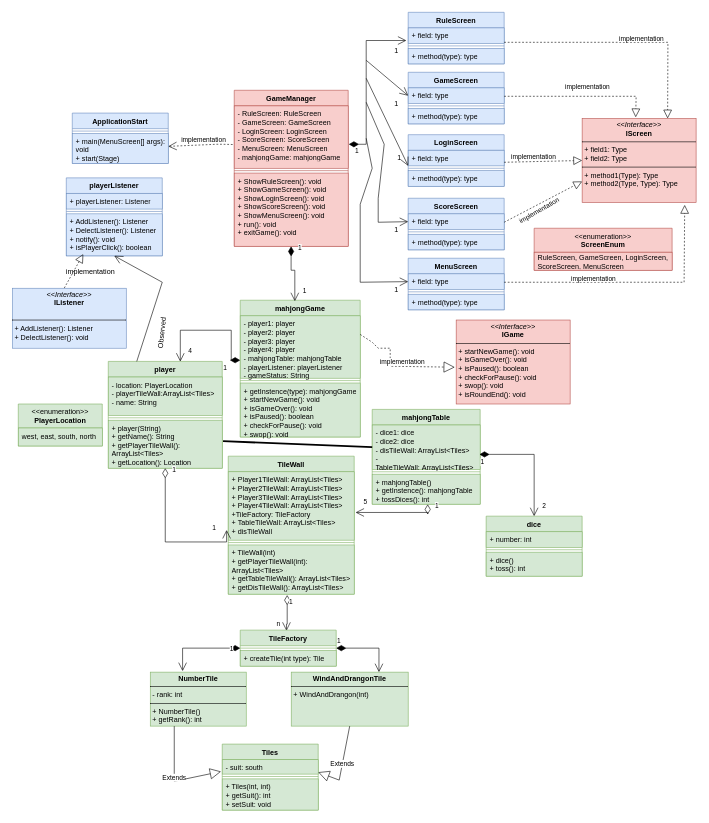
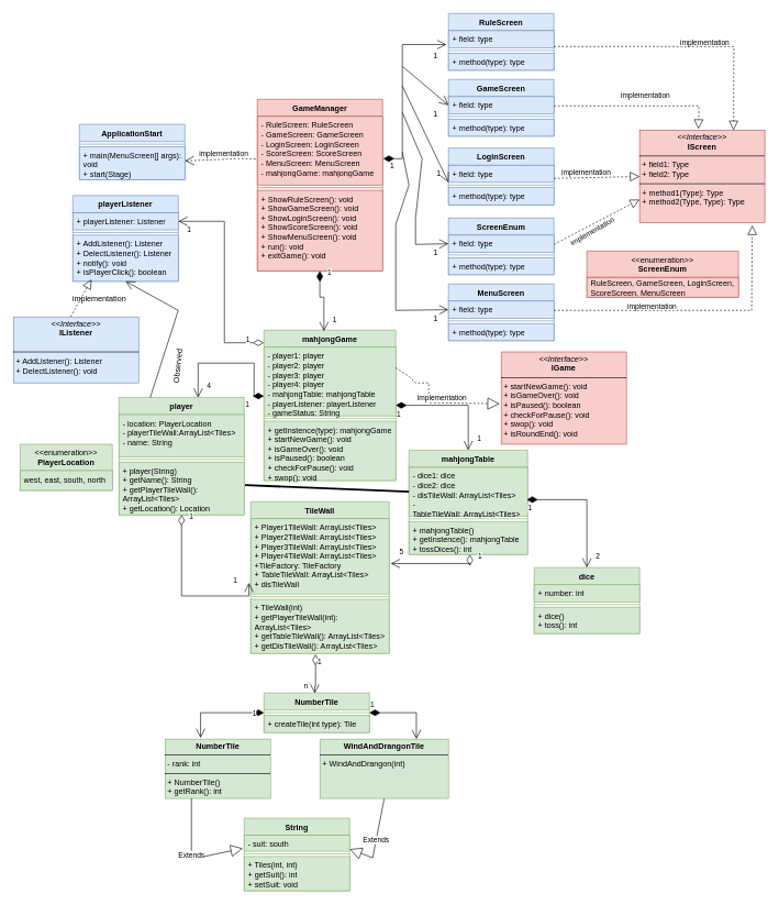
- <mxCell id="68" value="ScoreScreen" style="swimlane;fontStyle=1;align=center;verticalAlign=top;childLayout=stackLayout;horizontal=1;startSize=26;horizontalStack=0;resizeParent=1;resizeParentMax=0;resizeLast=0;collapsible=1;marginBottom=0;whiteSpace=wrap;html=1;fillColor=#dae8fc;strokeColor=#6c8ebf;" parent="1" vertex="1"><mxGeometry x="680" y="330" width="160" height="86" as="geometry" /></mxCell>
+ <mxCell id="68" value="ScreenEnum" style="swimlane;fontStyle=1;align=center;verticalAlign=top;childLayout=stackLayout;horizontal=1;startSize=26;horizontalStack=0;resizeParent=1;resizeParentMax=0;resizeLast=0;collapsible=1;marginBottom=0;whiteSpace=wrap;html=1;fillColor=#dae8fc;strokeColor=#6c8ebf;" parent="1" vertex="1"><mxGeometry x="680" y="330" width="160" height="86" as="geometry" /></mxCell>
+ <mxCell id="121" value="" style="endArrow=open;html=1;endSize=12;startArrow=diamondThin;startSize=14;startFill=0;edgeStyle=orthogonalEdgeStyle;rounded=0;exitX=-0.001;exitY=0.084;exitDx=0;exitDy=0;exitPerimeter=0;entryX=1;entryY=0.5;entryDx=0;entryDy=0;" edge="1" parent="1" source="2" target="54"><mxGeometry relative="1" as="geometry"><mxPoint x="300" y="337" as="sourcePoint" /><mxPoint x="460" y="337" as="targetPoint" /><Array as="points"><mxPoint x="340" y="519" /><mxPoint x="340" y="335" /></Array></mxGeometry></mxCell>
+ <mxCell id="122" value="1" style="edgeLabel;resizable=0;html=1;align=left;verticalAlign=top;" connectable="0" vertex="1" parent="121"><mxGeometry x="-1" relative="1" as="geometry"><mxPoint x="-29" y="-17" as="offset" /></mxGeometry></mxCell>
+ <mxCell id="123" value="1" style="edgeLabel;resizable=0;html=1;align=right;verticalAlign=top;" connectable="0" vertex="1" parent="121"><mxGeometry x="1" relative="1" as="geometry"><mxPoint x="20" as="offset" /></mxGeometry></mxCell>
+ <mxCell id="33" value="" style="endArrow=open;html=1;endSize=12;startArrow=diamondThin;startSize=14;startFill=1;edgeStyle=orthogonalEdgeStyle;rounded=0;entryX=0.5;entryY=0;entryDx=0;entryDy=0;exitX=1;exitY=0.5;exitDx=0;exitDy=0;" parent="1" source="2" target="10" edge="1"><mxGeometry relative="1" as="geometry"><mxPoint x="520" y="630" as="sourcePoint" /><mxPoint x="680" y="630" as="targetPoint" /></mxGeometry></mxCell>
+ <mxCell id="34" value="1" style="edgeLabel;resizable=0;html=1;align=left;verticalAlign=top;" parent="33" connectable="0" vertex="1"><mxGeometry x="-1" relative="1" as="geometry" /></mxCell>
+ <mxCell id="35" value="1" style="edgeLabel;resizable=0;html=1;align=right;verticalAlign=top;" parent="33" connectable="0" vertex="1"><mxGeometry x="1" relative="1" as="geometry"><mxPoint x="20" y="-30" as="offset" /></mxGeometry></mxCell>
- <mxCell id="103" value="TileFactory" style="swimlane;fontStyle=1;align=center;verticalAlign=top;childLayout=stackLayout;horizontal=1;startSize=26;horizontalStack=0;resizeParent=1;resizeParentMax=0;resizeLast=0;collapsible=1;marginBottom=0;whiteSpace=wrap;html=1;fillColor=#d5e8d4;strokeColor=#82b366;" parent="1" vertex="1"><mxGeometry x="400" y="1050" width="160" height="60" as="geometry" /></mxCell>
+ <mxCell id="103" value="NumberTile" style="swimlane;fontStyle=1;align=center;verticalAlign=top;childLayout=stackLayout;horizontal=1;startSize=26;horizontalStack=0;resizeParent=1;resizeParentMax=0;resizeLast=0;collapsible=1;marginBottom=0;whiteSpace=wrap;html=1;fillColor=#d5e8d4;strokeColor=#82b366;" parent="1" vertex="1"><mxGeometry x="400" y="1050" width="160" height="60" as="geometry" /></mxCell>
- <mxCell id="14" value="Tiles" style="swimlane;fontStyle=1;align=center;verticalAlign=top;childLayout=stackLayout;horizontal=1;startSize=26;horizontalStack=0;resizeParent=1;resizeParentMax=0;resizeLast=0;collapsible=1;marginBottom=0;whiteSpace=wrap;html=1;fillColor=#d5e8d4;strokeColor=#82b366;" parent="1" vertex="1"><mxGeometry x="370" y="1240" width="160" height="110" as="geometry" /></mxCell>
+ <mxCell id="14" value="String" style="swimlane;fontStyle=1;align=center;verticalAlign=top;childLayout=stackLayout;horizontal=1;startSize=26;horizontalStack=0;resizeParent=1;resizeParentMax=0;resizeLast=0;collapsible=1;marginBottom=0;whiteSpace=wrap;html=1;fillColor=#d5e8d4;strokeColor=#82b366;" parent="1" vertex="1"><mxGeometry x="370" y="1240" width="160" height="110" as="geometry" /></mxCell>
